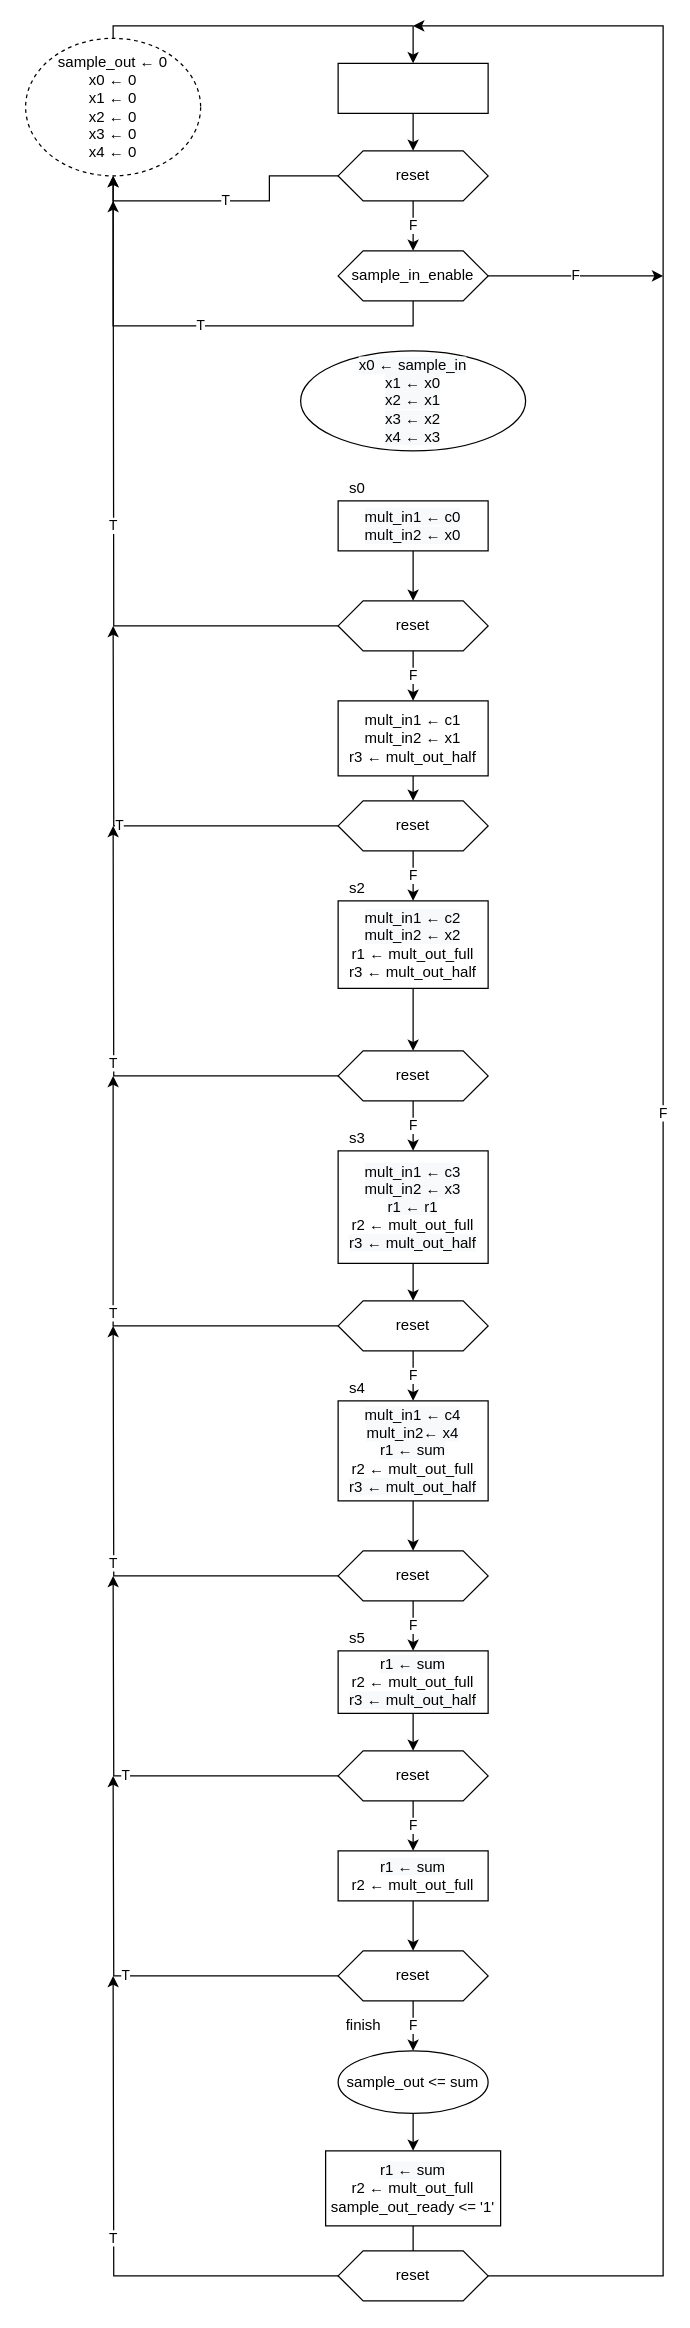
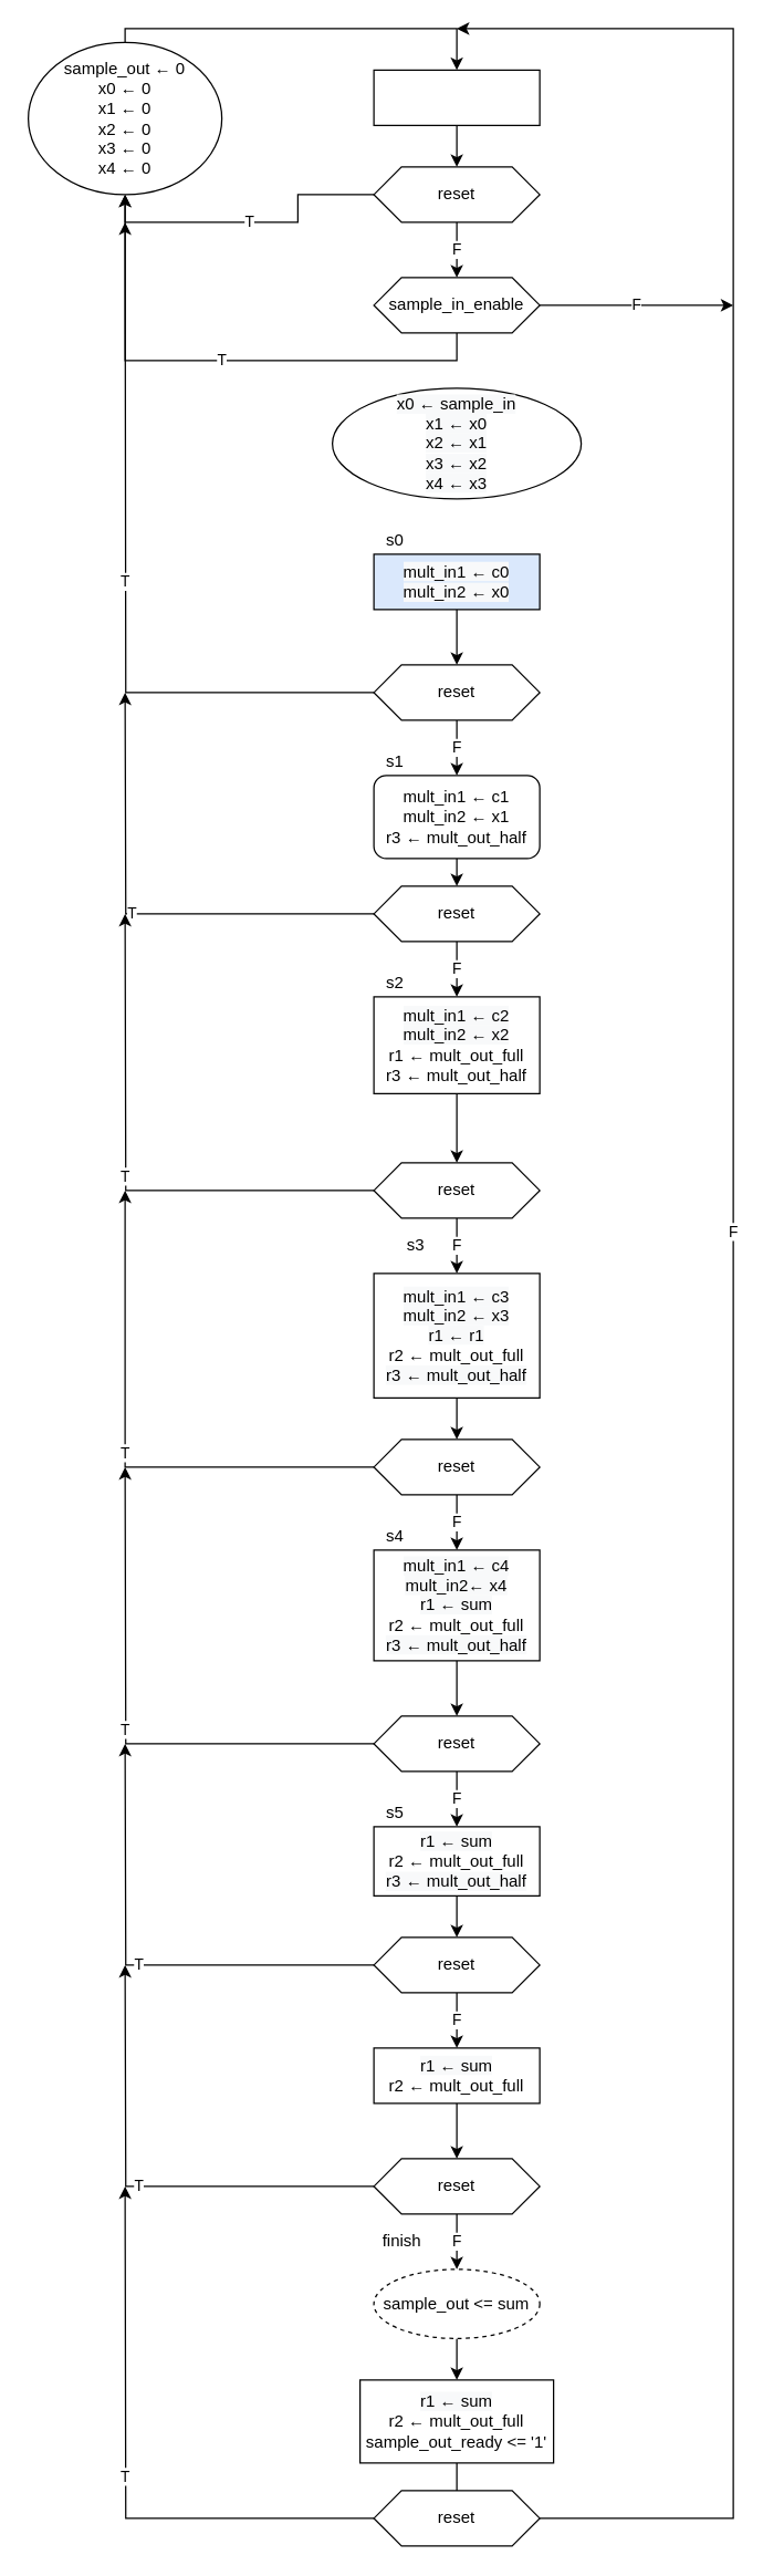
- <mxCell id="22" value="sample_out&amp;nbsp;&lt;span style=&quot;font-family: &amp;#34;helvetica&amp;#34;&quot;&gt;← 0&lt;/span&gt;&lt;br&gt;x0&amp;nbsp;&lt;span style=&quot;font-family: &amp;#34;helvetica&amp;#34;&quot;&gt;←&lt;/span&gt;&amp;nbsp;0&lt;br&gt;x1&amp;nbsp;&lt;span style=&quot;font-family: &amp;#34;helvetica&amp;#34;&quot;&gt;←&lt;/span&gt;&amp;nbsp;0&lt;br&gt;x2&amp;nbsp;&lt;span style=&quot;font-family: &amp;#34;helvetica&amp;#34;&quot;&gt;←&lt;/span&gt;&amp;nbsp;0&lt;br&gt;x3&amp;nbsp;&lt;span style=&quot;font-family: &amp;#34;helvetica&amp;#34;&quot;&gt;←&lt;/span&gt;&amp;nbsp;0&lt;br&gt;x4&amp;nbsp;&lt;span style=&quot;font-family: &amp;#34;helvetica&amp;#34;&quot;&gt;←&lt;/span&gt;&amp;nbsp;0" style="ellipse;whiteSpace=wrap;html=1;rounded=0;dashed=1;" parent="1" vertex="1"><mxGeometry x="20" y="30" width="140" height="110" as="geometry" /></mxCell>
+ <mxCell id="22" value="sample_out&amp;nbsp;&lt;span style=&quot;font-family: &amp;#34;helvetica&amp;#34;&quot;&gt;← 0&lt;/span&gt;&lt;br&gt;x0&amp;nbsp;&lt;span style=&quot;font-family: &amp;#34;helvetica&amp;#34;&quot;&gt;←&lt;/span&gt;&amp;nbsp;0&lt;br&gt;x1&amp;nbsp;&lt;span style=&quot;font-family: &amp;#34;helvetica&amp;#34;&quot;&gt;←&lt;/span&gt;&amp;nbsp;0&lt;br&gt;x2&amp;nbsp;&lt;span style=&quot;font-family: &amp;#34;helvetica&amp;#34;&quot;&gt;←&lt;/span&gt;&amp;nbsp;0&lt;br&gt;x3&amp;nbsp;&lt;span style=&quot;font-family: &amp;#34;helvetica&amp;#34;&quot;&gt;←&lt;/span&gt;&amp;nbsp;0&lt;br&gt;x4&amp;nbsp;&lt;span style=&quot;font-family: &amp;#34;helvetica&amp;#34;&quot;&gt;←&lt;/span&gt;&amp;nbsp;0" style="ellipse;whiteSpace=wrap;html=1;rounded=0;" parent="1" vertex="1"><mxGeometry x="20" y="30" width="140" height="110" as="geometry" /></mxCell>
- <mxCell id="5" value="&lt;span style=&quot;color: rgb(0 , 0 , 0) ; font-family: &amp;#34;helvetica&amp;#34; ; font-size: 12px ; font-style: normal ; font-weight: 400 ; letter-spacing: normal ; text-align: center ; text-indent: 0px ; text-transform: none ; word-spacing: 0px ; background-color: rgb(248 , 249 , 250) ; display: inline ; float: none&quot;&gt;mult_in1 ←&amp;nbsp;c0&lt;/span&gt;&lt;br style=&quot;color: rgb(0 , 0 , 0) ; font-family: &amp;#34;helvetica&amp;#34; ; font-size: 12px ; font-style: normal ; font-weight: 400 ; letter-spacing: normal ; text-align: center ; text-indent: 0px ; text-transform: none ; word-spacing: 0px ; background-color: rgb(248 , 249 , 250)&quot;&gt;&lt;span style=&quot;color: rgb(0 , 0 , 0) ; font-family: &amp;#34;helvetica&amp;#34; ; font-size: 12px ; font-style: normal ; font-weight: 400 ; letter-spacing: normal ; text-align: center ; text-indent: 0px ; text-transform: none ; word-spacing: 0px ; background-color: rgb(248 , 249 , 250) ; display: inline ; float: none&quot;&gt;mult_in2 ←&amp;nbsp;x0&lt;/span&gt;" style="rounded=0;whiteSpace=wrap;html=1;" parent="1" vertex="1"><mxGeometry x="270" y="400" width="120" height="40" as="geometry" /></mxCell>
+ <mxCell id="5" value="&lt;span style=&quot;color: rgb(0 , 0 , 0) ; font-family: &amp;#34;helvetica&amp;#34; ; font-size: 12px ; font-style: normal ; font-weight: 400 ; letter-spacing: normal ; text-align: center ; text-indent: 0px ; text-transform: none ; word-spacing: 0px ; background-color: rgb(248 , 249 , 250) ; display: inline ; float: none&quot;&gt;mult_in1 ←&amp;nbsp;c0&lt;/span&gt;&lt;br style=&quot;color: rgb(0 , 0 , 0) ; font-family: &amp;#34;helvetica&amp;#34; ; font-size: 12px ; font-style: normal ; font-weight: 400 ; letter-spacing: normal ; text-align: center ; text-indent: 0px ; text-transform: none ; word-spacing: 0px ; background-color: rgb(248 , 249 , 250)&quot;&gt;&lt;span style=&quot;color: rgb(0 , 0 , 0) ; font-family: &amp;#34;helvetica&amp;#34; ; font-size: 12px ; font-style: normal ; font-weight: 400 ; letter-spacing: normal ; text-align: center ; text-indent: 0px ; text-transform: none ; word-spacing: 0px ; background-color: rgb(248 , 249 , 250) ; display: inline ; float: none&quot;&gt;mult_in2 ←&amp;nbsp;x0&lt;/span&gt;" style="rounded=0;whiteSpace=wrap;html=1;fillColor=#dae8fc;" parent="1" vertex="1"><mxGeometry x="270" y="400" width="120" height="40" as="geometry" /></mxCell>
+ <mxCell id="9" value="s1" style="text;html=1;align=center;verticalAlign=middle;resizable=0;points=[];autosize=1;strokeColor=none;fillColor=none;" parent="1" vertex="1"><mxGeometry x="270" y="540" width="30" height="20" as="geometry" /></mxCell>
- <mxCell id="8" value="&lt;span&gt;mult_in1&amp;nbsp;&lt;/span&gt;&lt;span style=&quot;font-family: &amp;#34;helvetica&amp;#34;&quot;&gt;←&lt;/span&gt;&lt;span&gt;&amp;nbsp;c1&lt;/span&gt;&lt;br&gt;&lt;span&gt;mult_in2&amp;nbsp;&lt;/span&gt;&lt;span style=&quot;font-family: &amp;#34;helvetica&amp;#34;&quot;&gt;←&lt;/span&gt;&lt;span&gt;&amp;nbsp;x1&lt;br&gt;r3&amp;nbsp;&lt;/span&gt;&lt;span style=&quot;font-family: &amp;#34;helvetica&amp;#34;&quot;&gt;←&lt;/span&gt;&lt;span&gt;&amp;nbsp;mult_out_half&lt;br&gt;&lt;/span&gt;" style="rounded=0;whiteSpace=wrap;html=1;" parent="1" vertex="1"><mxGeometry x="270" y="560" width="120" height="60" as="geometry" /></mxCell>
+ <mxCell id="8" value="&lt;span&gt;mult_in1&amp;nbsp;&lt;/span&gt;&lt;span style=&quot;font-family: &amp;#34;helvetica&amp;#34;&quot;&gt;←&lt;/span&gt;&lt;span&gt;&amp;nbsp;c1&lt;/span&gt;&lt;br&gt;&lt;span&gt;mult_in2&amp;nbsp;&lt;/span&gt;&lt;span style=&quot;font-family: &amp;#34;helvetica&amp;#34;&quot;&gt;←&lt;/span&gt;&lt;span&gt;&amp;nbsp;x1&lt;br&gt;r3&amp;nbsp;&lt;/span&gt;&lt;span style=&quot;font-family: &amp;#34;helvetica&amp;#34;&quot;&gt;←&lt;/span&gt;&lt;span&gt;&amp;nbsp;mult_out_half&lt;br&gt;&lt;/span&gt;" style="whiteSpace=wrap;html=1;rounded=1;" parent="1" vertex="1"><mxGeometry x="270" y="560" width="120" height="60" as="geometry" /></mxCell>
- <mxCell id="13" value="s3" style="text;html=1;align=center;verticalAlign=middle;resizable=0;points=[];autosize=1;strokeColor=none;fillColor=none;" parent="1" vertex="1"><mxGeometry x="270" y="900" width="30" height="20" as="geometry" /></mxCell>
+ <mxCell id="13" value="s3" style="text;html=1;align=center;verticalAlign=middle;resizable=0;points=[];autosize=1;strokeColor=none;fillColor=none;" parent="1" vertex="1"><mxGeometry x="285" y="890" width="30" height="20" as="geometry" /></mxCell>
- <mxCell id="54" value="sample_out &amp;lt;= sum" style="ellipse;whiteSpace=wrap;html=1;rounded=0;" vertex="1" parent="1"><mxGeometry x="270" y="1640" width="120" height="50" as="geometry" /></mxCell>
+ <mxCell id="54" value="sample_out &amp;lt;= sum" style="ellipse;whiteSpace=wrap;html=1;rounded=0;dashed=1;" vertex="1" parent="1"><mxGeometry x="270" y="1640" width="120" height="50" as="geometry" /></mxCell>
